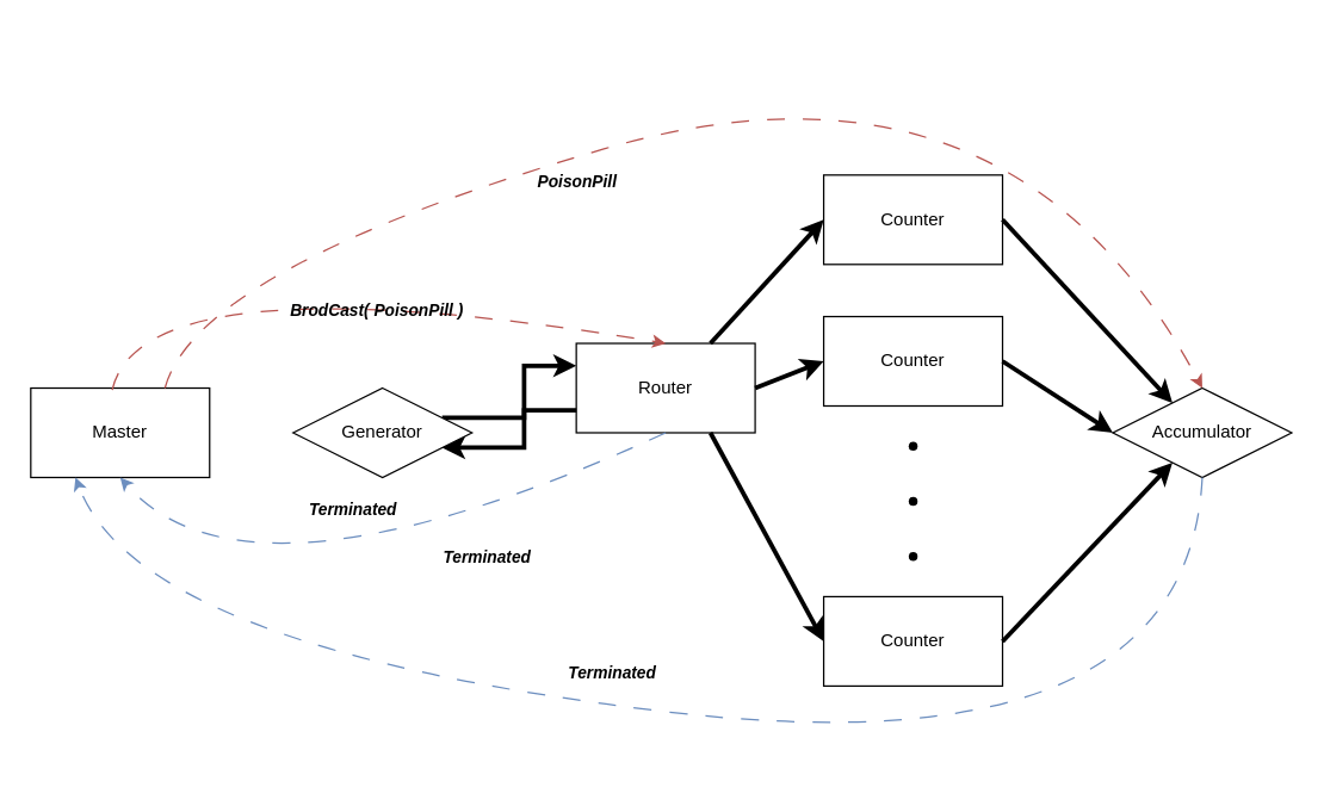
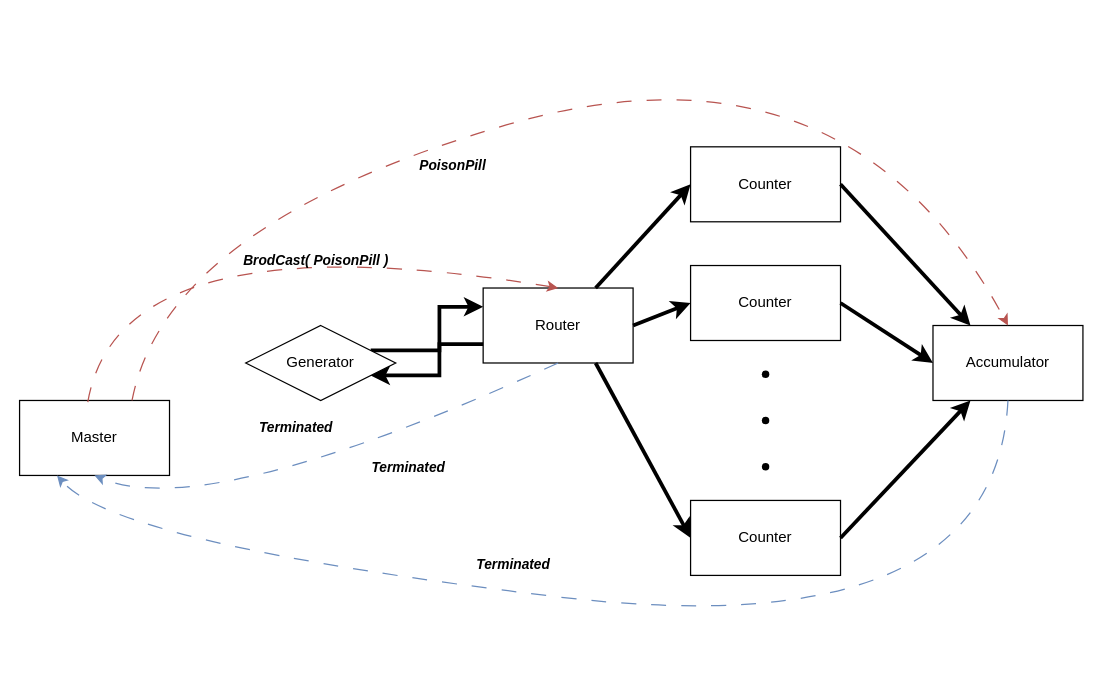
- <mxCell id="23" value="&lt;i&gt;&lt;b&gt;&lt;font style=&quot;font-size: 11px;&quot;&gt;PoisonPill&lt;/font&gt;&lt;/b&gt;&lt;/i&gt;" style="text;html=1;align=center;verticalAlign=middle;whiteSpace=wrap;rounded=0;" vertex="1" parent="1"><mxGeometry x="357" y="107" width="60" height="30" as="geometry" /></mxCell>
+ <mxCell id="23" value="&lt;i&gt;&lt;b&gt;&lt;font style=&quot;font-size: 11px;&quot;&gt;PoisonPill&lt;/font&gt;&lt;/b&gt;&lt;/i&gt;" style="text;html=1;align=center;verticalAlign=middle;whiteSpace=wrap;rounded=0;" vertex="1" parent="1"><mxGeometry x="332" y="117" width="60" height="30" as="geometry" /></mxCell>
- <mxCell id="12" value="Master" style="rounded=0;whiteSpace=wrap;html=1;" vertex="1" parent="1"><mxGeometry x="20" y="260" width="120" height="60" as="geometry" /></mxCell>
+ <mxCell id="12" value="Master" style="rounded=0;whiteSpace=wrap;html=1;" vertex="1" parent="1"><mxGeometry x="15" y="320" width="120" height="60" as="geometry" /></mxCell>
- <mxCell id="5" value="Accumulator" style="rhombus;whiteSpace=wrap;html=1;" vertex="1" parent="1"><mxGeometry x="746" y="260" width="120" height="60" as="geometry" /></mxCell>
+ <mxCell id="5" value="Accumulator" style="rounded=0;whiteSpace=wrap;html=1;" vertex="1" parent="1"><mxGeometry x="746" y="260" width="120" height="60" as="geometry" /></mxCell>
